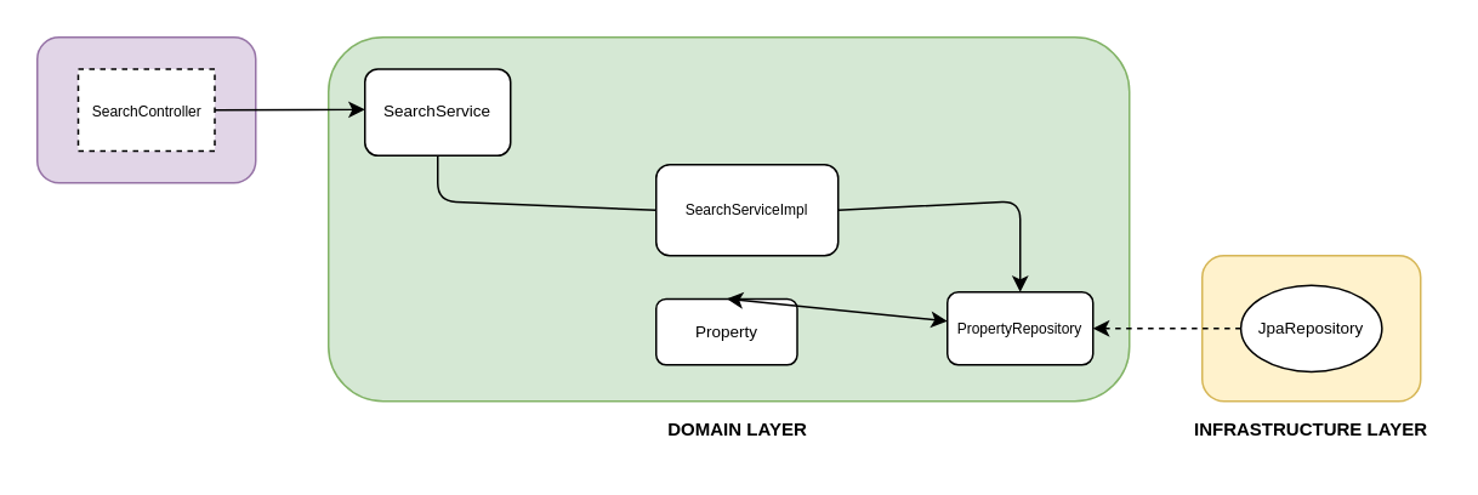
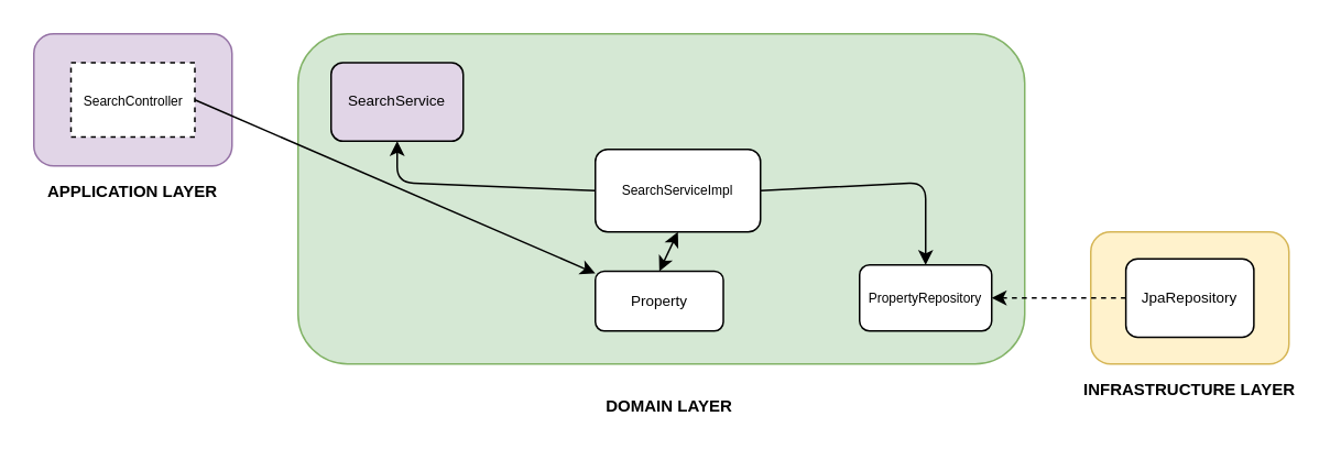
- <mxCell id="14" value="" style="endArrow=classic;html=1;rounded=0;fontSize=9;exitX=1;exitY=0.5;exitDx=0;exitDy=0;entryX=0;entryY=0.468;entryDx=0;entryDy=0;entryPerimeter=0;" edge="1" parent="1" source="8" target="9"><mxGeometry width="50" height="50" relative="1" as="geometry"><mxPoint x="150" y="60" as="sourcePoint" /><mxPoint x="170" y="60" as="targetPoint" /></mxGeometry></mxCell>
+ <mxCell id="14" value="" style="endArrow=classic;html=1;rounded=0;fontSize=9;exitX=1;exitY=0.5;exitDx=0;exitDy=0;" edge="1" parent="1" source="8" target="11"><mxGeometry width="50" height="50" relative="1" as="geometry"><mxPoint x="150" y="60" as="sourcePoint" /><mxPoint x="170" y="60" as="targetPoint" /></mxGeometry></mxCell>
- <mxCell id="9" value="SearchService" style="rounded=1;whiteSpace=wrap;html=1;fontSize=9;" vertex="1" parent="1"><mxGeometry x="200" y="37.5" width="80" height="47.5" as="geometry" /></mxCell>
+ <mxCell id="9" value="SearchService" style="rounded=1;whiteSpace=wrap;html=1;fontSize=9;fillColor=#e1d5e7;" vertex="1" parent="1"><mxGeometry x="200" y="37.5" width="80" height="47.5" as="geometry" /></mxCell>
- <mxCell id="15" value="" style="endArrow=none;html=1;rounded=1;fontSize=9;entryX=0.5;entryY=1;entryDx=0;entryDy=0;exitX=0;exitY=0.5;exitDx=0;exitDy=0;" edge="1" parent="1" source="10" target="9"><mxGeometry width="50" height="50" relative="1" as="geometry"><mxPoint x="250" y="180" as="sourcePoint" /><mxPoint x="300" y="130" as="targetPoint" /><Array as="points"><mxPoint x="240" y="110" /></Array></mxGeometry></mxCell>
+ <mxCell id="15" value="" style="endArrow=classic;html=1;rounded=1;fontSize=9;entryX=0.5;entryY=1;entryDx=0;entryDy=0;exitX=0;exitY=0.5;exitDx=0;exitDy=0;" edge="1" parent="1" source="10" target="9"><mxGeometry width="50" height="50" relative="1" as="geometry"><mxPoint x="250" y="180" as="sourcePoint" /><mxPoint x="300" y="130" as="targetPoint" /><Array as="points"><mxPoint x="240" y="110" /></Array></mxGeometry></mxCell>
+ <mxCell id="5" value="&lt;font style=&quot;font-size: 10px;&quot;&gt;&lt;b&gt;APPLICATION LAYER&lt;/b&gt;&lt;/font&gt;" style="text;html=1;strokeColor=none;fillColor=none;align=center;verticalAlign=middle;whiteSpace=wrap;rounded=0;" vertex="1" parent="1"><mxGeometry x="20" y="100" width="120" height="30" as="geometry" /></mxCell>
- <mxCell id="16" value="" style="endArrow=classic;startArrow=classic;html=1;rounded=0;fontSize=9;exitX=0.5;exitY=0;exitDx=0;exitDy=0;" edge="1" parent="1" source="11" target="12"><mxGeometry width="50" height="50" relative="1" as="geometry"><mxPoint x="290" y="170" as="sourcePoint" /><mxPoint x="340" y="120" as="targetPoint" /></mxGeometry></mxCell>
+ <mxCell id="16" value="" style="endArrow=classic;startArrow=classic;html=1;rounded=0;fontSize=9;entryX=0.5;entryY=1;entryDx=0;entryDy=0;exitX=0.5;exitY=0;exitDx=0;exitDy=0;" edge="1" parent="1" source="11" target="10"><mxGeometry width="50" height="50" relative="1" as="geometry"><mxPoint x="290" y="170" as="sourcePoint" /><mxPoint x="340" y="120" as="targetPoint" /></mxGeometry></mxCell>
- <mxCell id="13" value="JpaRepository" style="ellipse;whiteSpace=wrap;html=1;fontSize=9;" vertex="1" parent="1"><mxGeometry x="681.25" y="156.25" width="77.5" height="47.5" as="geometry" /></mxCell>
+ <mxCell id="13" value="JpaRepository" style="rounded=1;whiteSpace=wrap;html=1;fontSize=9;" vertex="1" parent="1"><mxGeometry x="681.25" y="156.25" width="77.5" height="47.5" as="geometry" /></mxCell>
- <mxCell id="6" value="&lt;font style=&quot;font-size: 10px;&quot;&gt;&lt;b&gt;DOMAIN LAYER&lt;/b&gt;&lt;/font&gt;" style="text;html=1;strokeColor=none;fillColor=none;align=center;verticalAlign=middle;whiteSpace=wrap;rounded=0;" vertex="1" parent="1"><mxGeometry x="345" y="220" width="120" height="30" as="geometry" /></mxCell>
+ <mxCell id="6" value="&lt;font style=&quot;font-size: 10px;&quot;&gt;&lt;b&gt;DOMAIN LAYER&lt;/b&gt;&lt;/font&gt;" style="text;html=1;strokeColor=none;fillColor=none;align=center;verticalAlign=middle;whiteSpace=wrap;rounded=0;" vertex="1" parent="1"><mxGeometry x="345" y="230" width="120" height="30" as="geometry" /></mxCell>
